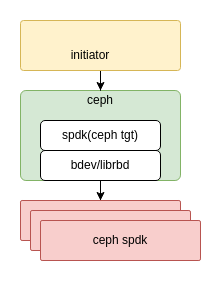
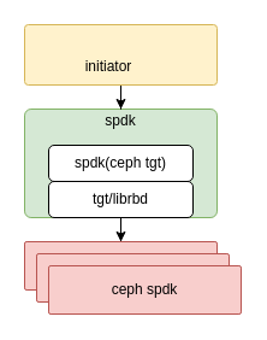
- <mxCell id="9" value="&lt;font style=&quot;font-size: 12px&quot;&gt;ceph&lt;/font&gt;" style="text;html=1;strokeColor=none;fillColor=none;align=center;verticalAlign=middle;whiteSpace=wrap;rounded=0;" vertex="1" parent="1"><mxGeometry x="80" y="90" width="40" height="20" as="geometry" /></mxCell>
+ <mxCell id="9" value="&lt;font style=&quot;font-size: 12px&quot;&gt;spdk&lt;/font&gt;" style="text;html=1;strokeColor=none;fillColor=none;align=center;verticalAlign=middle;whiteSpace=wrap;rounded=0;" vertex="1" parent="1"><mxGeometry x="80" y="90" width="40" height="20" as="geometry" /></mxCell>
- <mxCell id="8" value="bdev/librbd" style="rounded=1;whiteSpace=wrap;html=1;" vertex="1" parent="1"><mxGeometry x="40" y="150" width="120" height="30" as="geometry" /></mxCell>
+ <mxCell id="8" value="tgt/librbd" style="rounded=1;whiteSpace=wrap;html=1;" vertex="1" parent="1"><mxGeometry x="40" y="150" width="120" height="30" as="geometry" /></mxCell>
